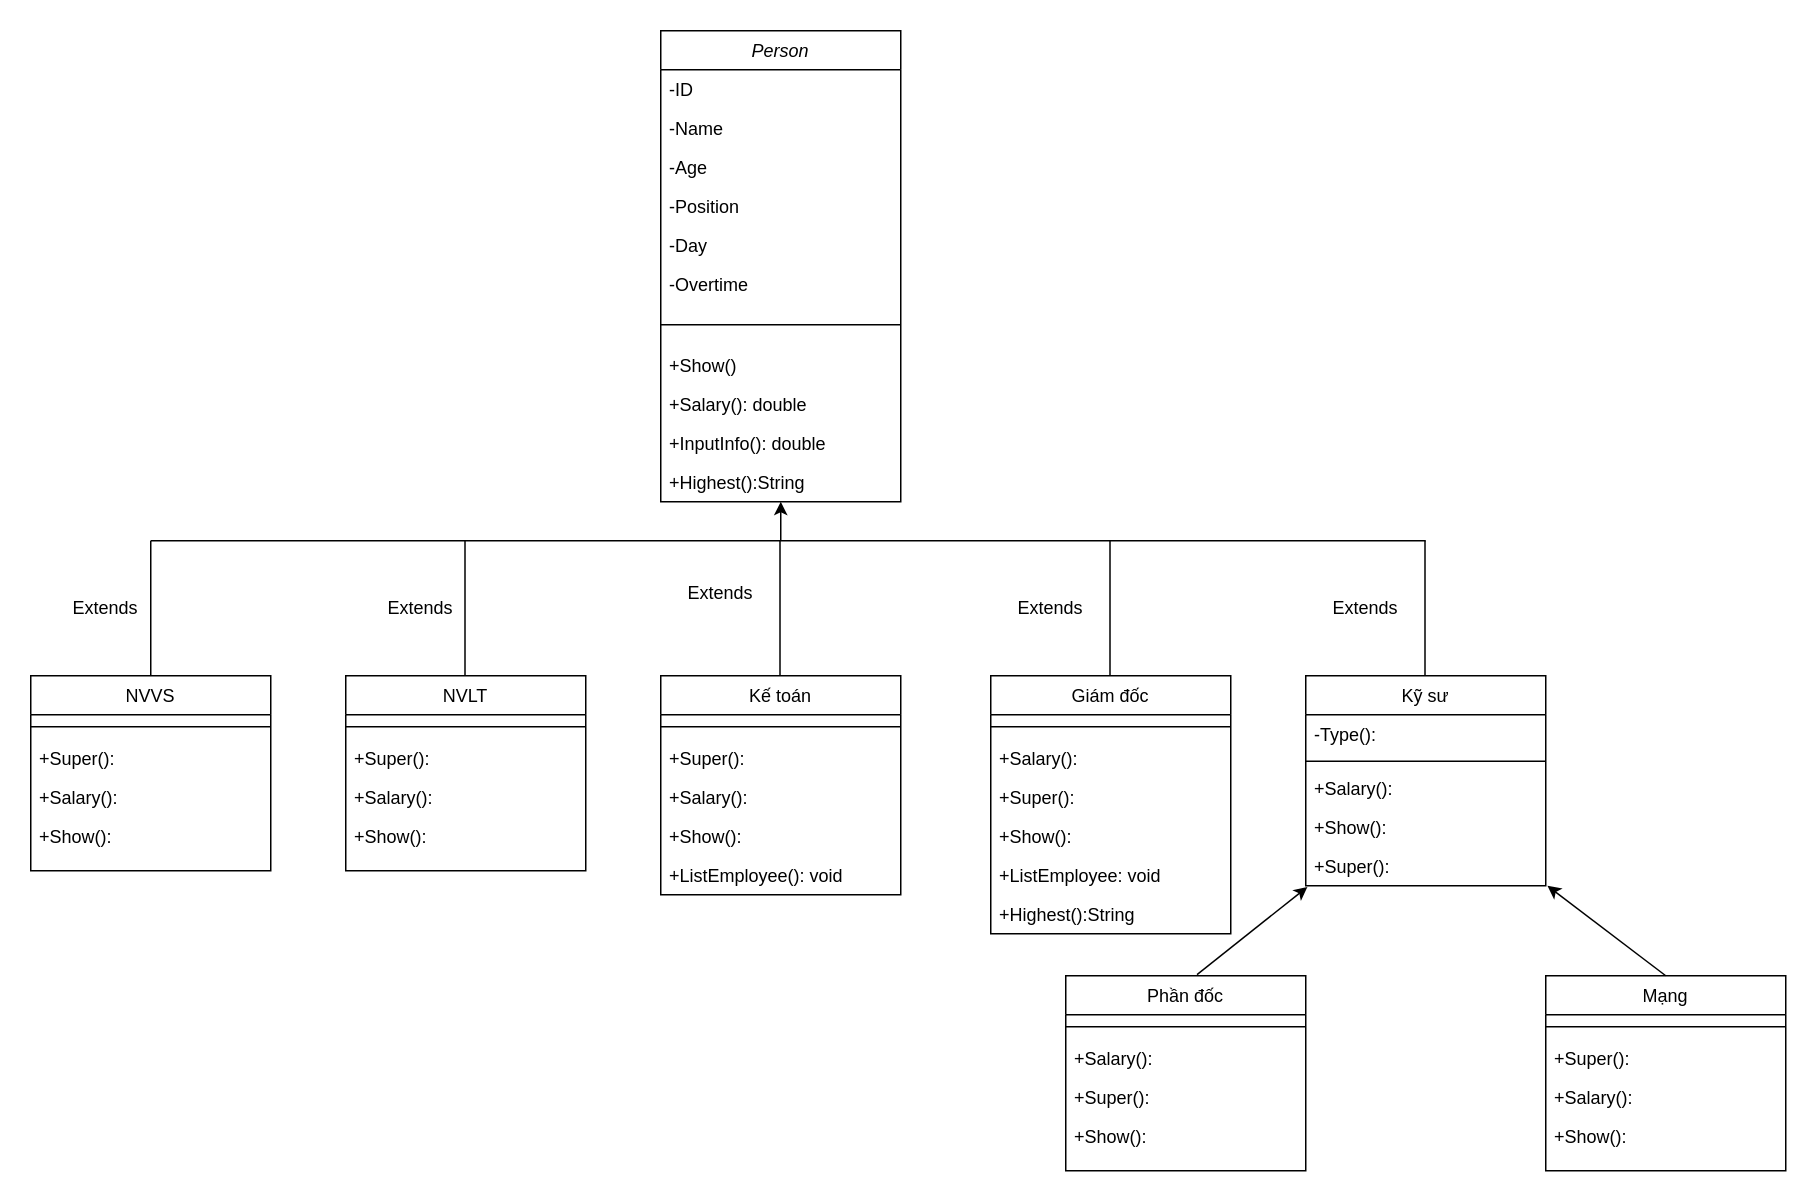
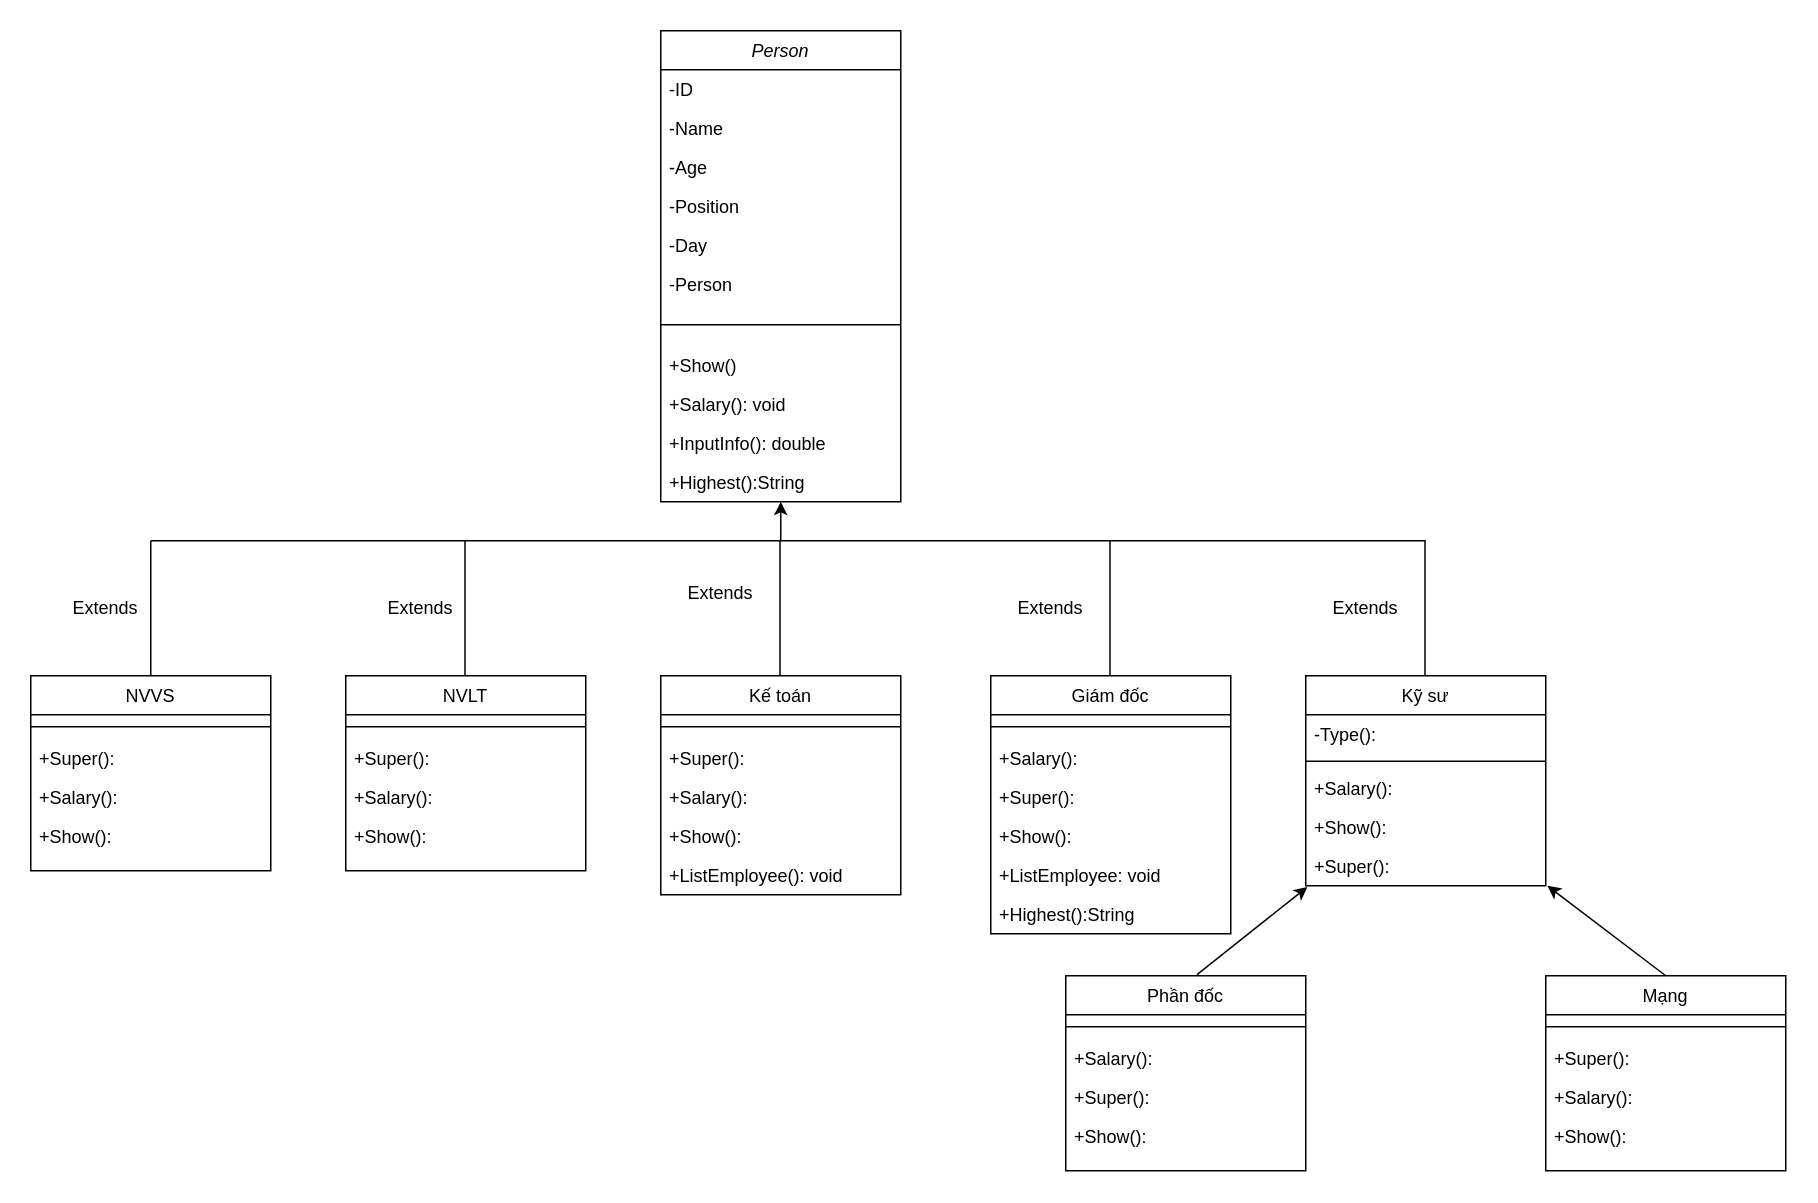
- <mxCell id="8" value="-Overtime" style="text;align=left;verticalAlign=top;spacingLeft=4;spacingRight=4;overflow=hidden;rotatable=0;points=[[0,0.5],[1,0.5]];portConstraint=eastwest;rounded=0;shadow=0;html=0;" parent="2" vertex="1"><mxGeometry y="156" width="160" height="26" as="geometry" /></mxCell>
+ <mxCell id="8" value="-Person" style="text;align=left;verticalAlign=top;spacingLeft=4;spacingRight=4;overflow=hidden;rotatable=0;points=[[0,0.5],[1,0.5]];portConstraint=eastwest;rounded=0;shadow=0;html=0;" parent="2" vertex="1"><mxGeometry y="156" width="160" height="26" as="geometry" /></mxCell>
- <mxCell id="11" value="+Salary(): double" style="text;align=left;verticalAlign=top;spacingLeft=4;spacingRight=4;overflow=hidden;rotatable=0;points=[[0,0.5],[1,0.5]];portConstraint=eastwest;rounded=0;shadow=0;html=0;" parent="2" vertex="1"><mxGeometry y="236" width="160" height="26" as="geometry" /></mxCell>
+ <mxCell id="11" value="+Salary(): void" style="text;align=left;verticalAlign=top;spacingLeft=4;spacingRight=4;overflow=hidden;rotatable=0;points=[[0,0.5],[1,0.5]];portConstraint=eastwest;rounded=0;shadow=0;html=0;" parent="2" vertex="1"><mxGeometry y="236" width="160" height="26" as="geometry" /></mxCell>
